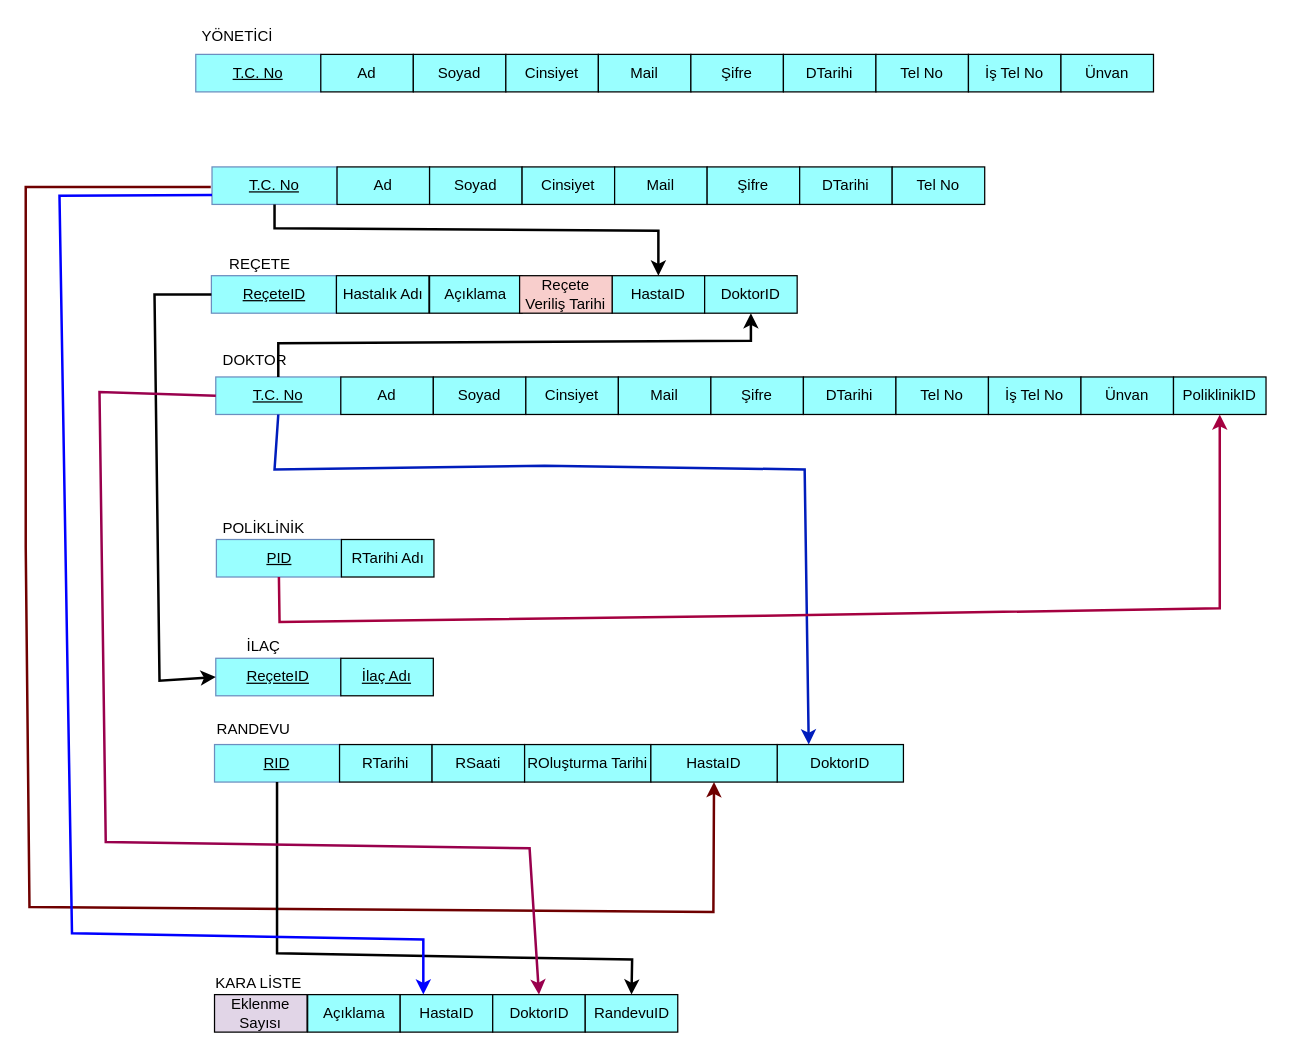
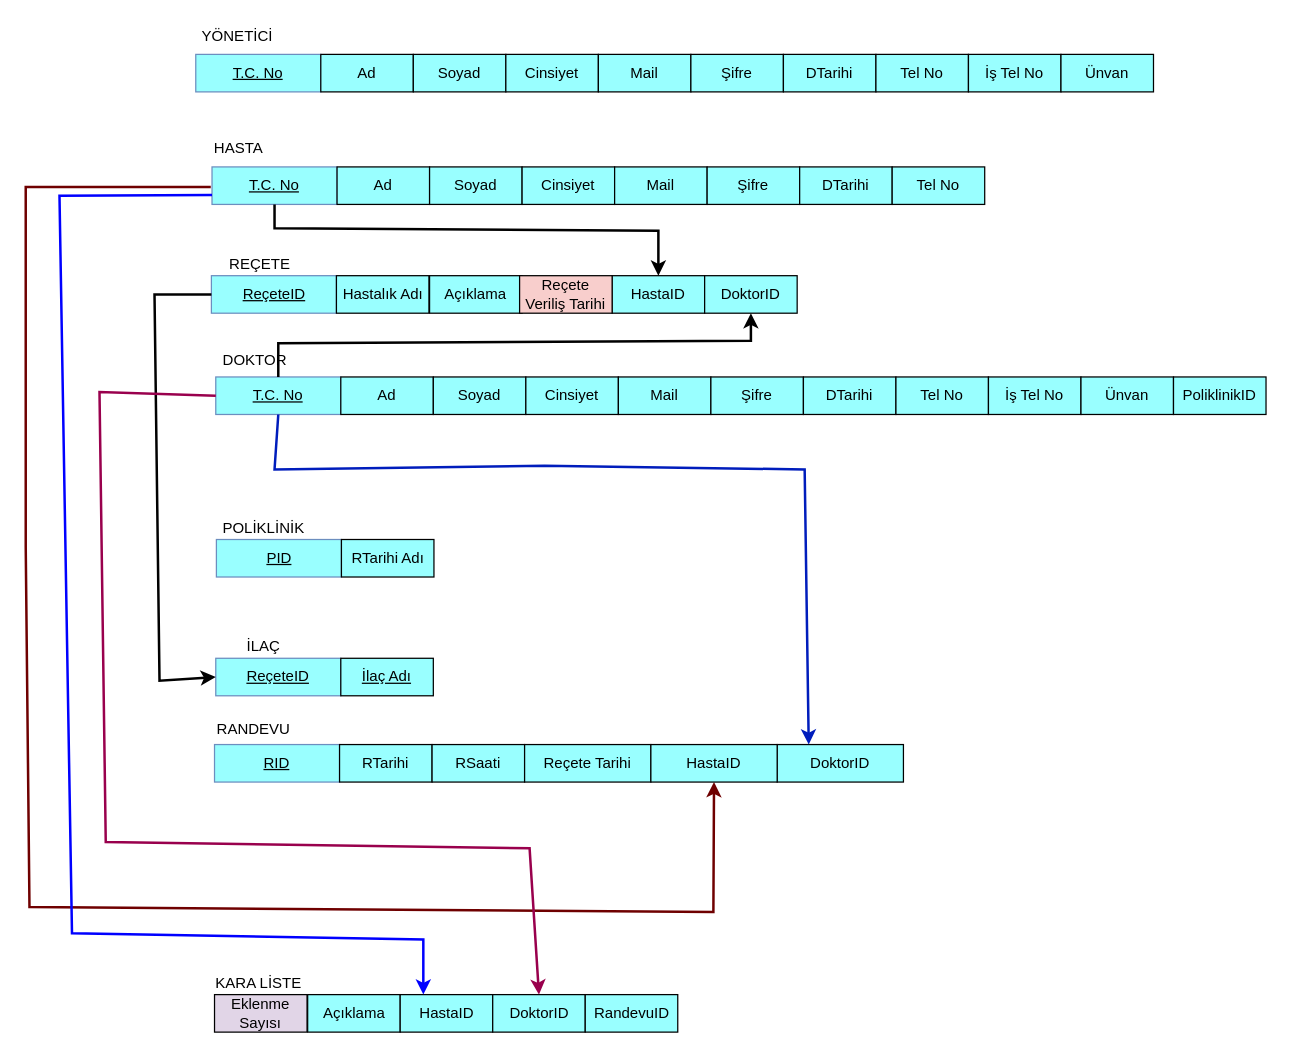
+ <mxCell id="3" value="HASTA" style="text;html=1;align=center;verticalAlign=middle;resizable=0;points=[];autosize=1;strokeColor=none;fillColor=none;" parent="1" vertex="1"><mxGeometry x="165" y="109" width="49" height="18" as="geometry" /></mxCell>
- <mxCell id="46" value="" style="endArrow=classic;html=1;rounded=0;strokeWidth=2;exitX=0.5;exitY=1;exitDx=0;exitDy=0;entryX=0.5;entryY=1;entryDx=0;entryDy=0;fillColor=#d80073;strokeColor=#A50040;" parent="1" source="38" target="45" edge="1"><mxGeometry width="50" height="50" relative="1" as="geometry"><mxPoint x="458" y="451" as="sourcePoint" /><mxPoint x="508" y="401" as="targetPoint" /><Array as="points"><mxPoint x="223" y="497" /><mxPoint x="611" y="492" /><mxPoint x="975" y="486" /></Array></mxGeometry></mxCell>
- <mxCell id="37" value="ROluşturma Tarihi" style="rounded=0;whiteSpace=wrap;html=1;labelBackgroundColor=none;fillColor=#99FFFF;" parent="1" vertex="1"><mxGeometry x="419" y="595" width="101" height="30" as="geometry" /></mxCell>
+ <mxCell id="37" value="Reçete Tarihi" style="rounded=0;whiteSpace=wrap;html=1;labelBackgroundColor=none;fillColor=#99FFFF;" parent="1" vertex="1"><mxGeometry x="419" y="595" width="101" height="30" as="geometry" /></mxCell>
- <mxCell id="65" value="" style="endArrow=classic;html=1;rounded=0;strokeWidth=2;exitX=0.5;exitY=1;exitDx=0;exitDy=0;entryX=0.5;entryY=0;entryDx=0;entryDy=0;" parent="1" source="33" target="64" edge="1"><mxGeometry width="50" height="50" relative="1" as="geometry"><mxPoint x="458" y="475" as="sourcePoint" /><mxPoint x="508" y="425" as="targetPoint" /><Array as="points"><mxPoint x="221" y="762" /><mxPoint x="505" y="767" /></Array></mxGeometry></mxCell>
